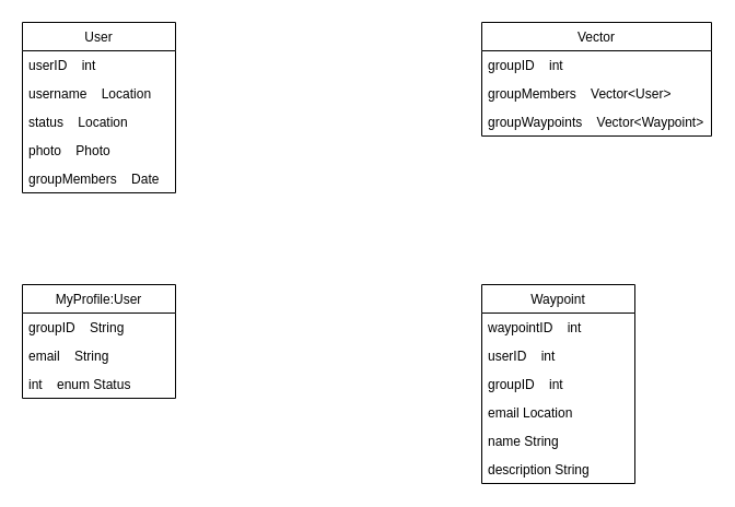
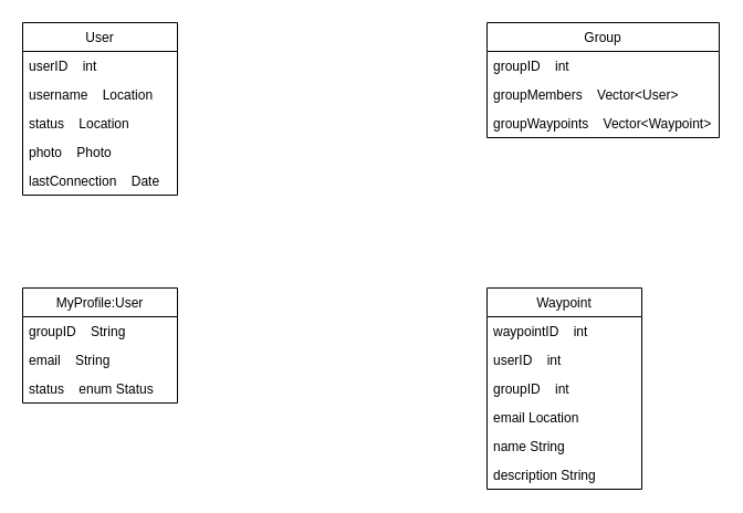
- <mxCell id="19" value="Vector" style="swimlane;fontStyle=0;childLayout=stackLayout;horizontal=1;startSize=26;fillColor=none;horizontalStack=0;resizeParent=1;resizeParentMax=0;resizeLast=0;collapsible=1;marginBottom=0;" vertex="1" parent="1"><mxGeometry x="440" y="20" width="210" height="104" as="geometry" /></mxCell>
+ <mxCell id="19" value="Group" style="swimlane;fontStyle=0;childLayout=stackLayout;horizontal=1;startSize=26;fillColor=none;horizontalStack=0;resizeParent=1;resizeParentMax=0;resizeLast=0;collapsible=1;marginBottom=0;" vertex="1" parent="1"><mxGeometry x="440" y="20" width="210" height="104" as="geometry" /></mxCell>
- <mxCell id="7" value="groupMembers    Date" style="text;strokeColor=none;fillColor=none;align=left;verticalAlign=top;spacingLeft=4;spacingRight=4;overflow=hidden;rotatable=0;points=[[0,0.5],[1,0.5]];portConstraint=eastwest;" vertex="1" parent="2"><mxGeometry y="130" width="140" height="26" as="geometry" /></mxCell>
+ <mxCell id="7" value="lastConnection    Date" style="text;strokeColor=none;fillColor=none;align=left;verticalAlign=top;spacingLeft=4;spacingRight=4;overflow=hidden;rotatable=0;points=[[0,0.5],[1,0.5]];portConstraint=eastwest;" vertex="1" parent="2"><mxGeometry y="130" width="140" height="26" as="geometry" /></mxCell>
- <mxCell id="11" value="int    enum Status" style="text;strokeColor=none;fillColor=none;align=left;verticalAlign=top;spacingLeft=4;spacingRight=4;overflow=hidden;rotatable=0;points=[[0,0.5],[1,0.5]];portConstraint=eastwest;" vertex="1" parent="8"><mxGeometry y="78" width="140" height="26" as="geometry" /></mxCell>
+ <mxCell id="11" value="status    enum Status" style="text;strokeColor=none;fillColor=none;align=left;verticalAlign=top;spacingLeft=4;spacingRight=4;overflow=hidden;rotatable=0;points=[[0,0.5],[1,0.5]];portConstraint=eastwest;" vertex="1" parent="8"><mxGeometry y="78" width="140" height="26" as="geometry" /></mxCell>
